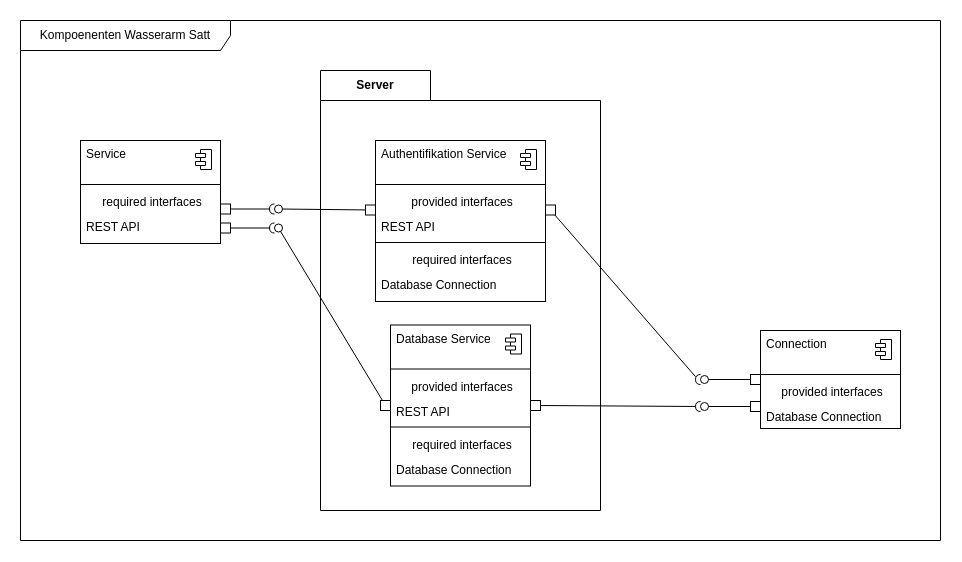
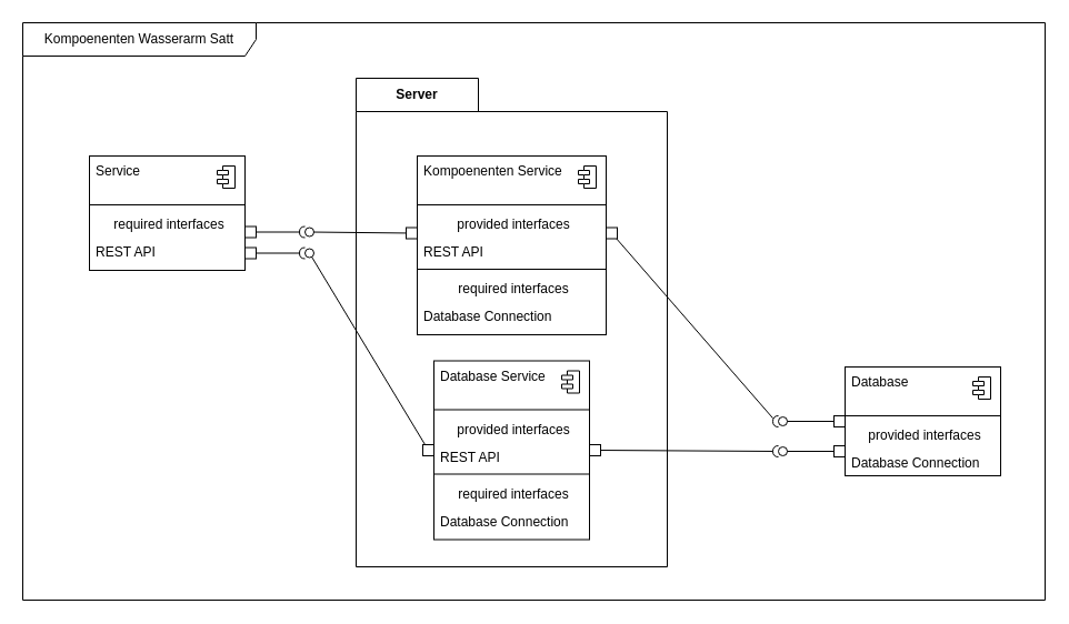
- <mxCell id="17" value="Authentifikation Service" style="html=1;align=left;spacingLeft=4;verticalAlign=top;strokeColor=none;fillColor=none;whiteSpace=wrap;" parent="16" vertex="1"><mxGeometry width="170" height="40" as="geometry" /></mxCell>
+ <mxCell id="17" value="Kompoenenten Service" style="html=1;align=left;spacingLeft=4;verticalAlign=top;strokeColor=none;fillColor=none;whiteSpace=wrap;" parent="16" vertex="1"><mxGeometry width="170" height="40" as="geometry" /></mxCell>
- <mxCell id="4" value="Connection" style="html=1;align=left;spacingLeft=4;verticalAlign=top;strokeColor=none;fillColor=none;whiteSpace=wrap;" parent="3" vertex="1"><mxGeometry width="140" height="40" as="geometry" /></mxCell>
+ <mxCell id="4" value="Database" style="html=1;align=left;spacingLeft=4;verticalAlign=top;strokeColor=none;fillColor=none;whiteSpace=wrap;" parent="3" vertex="1"><mxGeometry width="140" height="40" as="geometry" /></mxCell>
